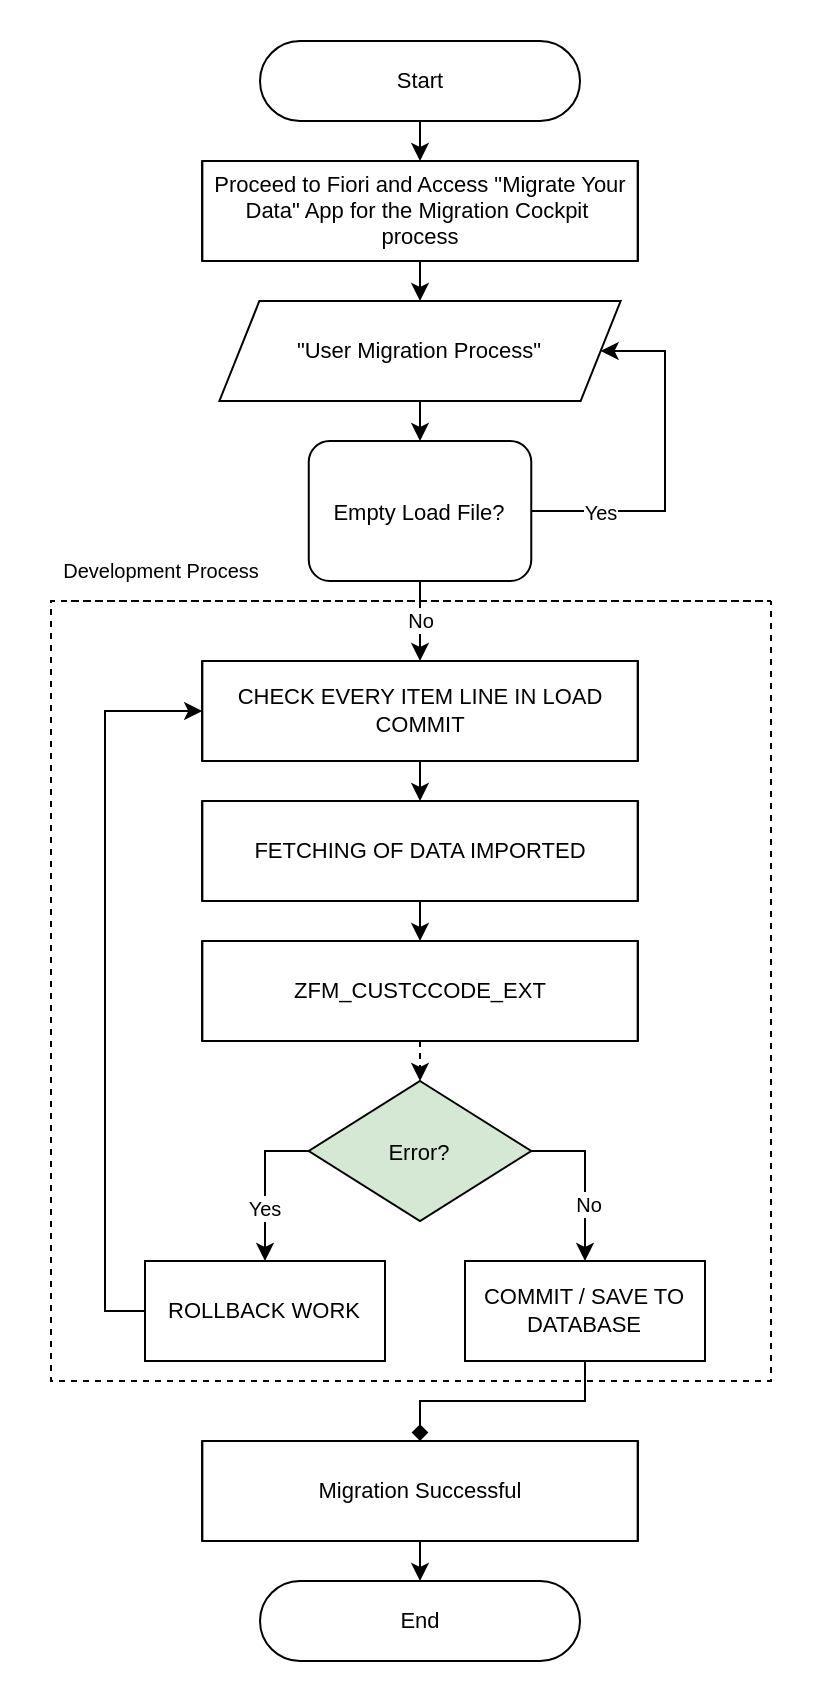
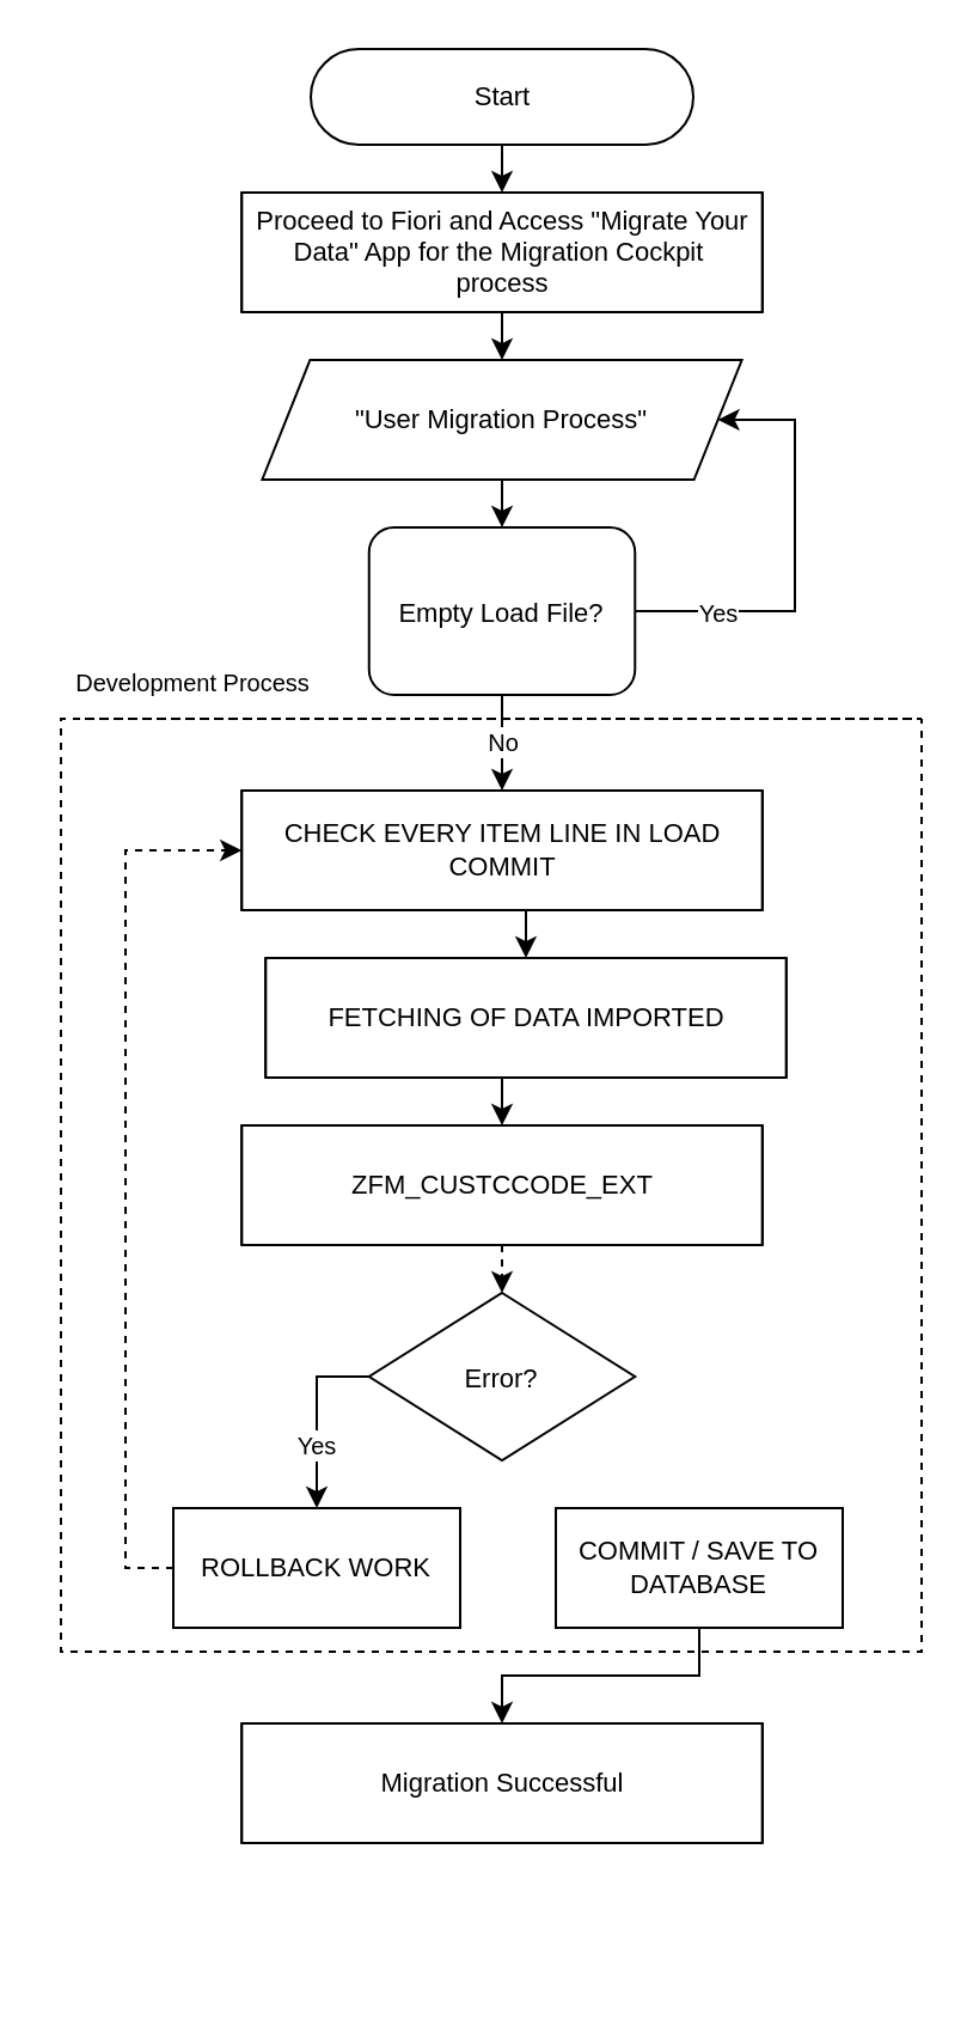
- <mxCell id="14" value="FETCHING OF DATA IMPORTED" style="shape=process;whiteSpace=wrap;html=1;backgroundOutline=1;fontSize=11;size=0;" parent="1" vertex="1"><mxGeometry x="100.6" y="400" width="217.81" height="50" as="geometry" /></mxCell>
+ <mxCell id="14" value="FETCHING OF DATA IMPORTED" style="shape=process;whiteSpace=wrap;html=1;backgroundOutline=1;fontSize=11;size=0;" parent="1" vertex="1"><mxGeometry x="110.6" y="400" width="217.81" height="50" as="geometry" /></mxCell>
- <mxCell id="22" style="edgeStyle=orthogonalEdgeStyle;rounded=0;orthogonalLoop=1;jettySize=auto;html=1;exitX=0;exitY=0.5;exitDx=0;exitDy=0;entryX=0;entryY=0.5;entryDx=0;entryDy=0;" parent="1" source="23" target="12" edge="1"><mxGeometry relative="1" as="geometry" /></mxCell>
+ <mxCell id="22" style="edgeStyle=orthogonalEdgeStyle;rounded=0;orthogonalLoop=1;jettySize=auto;html=1;exitX=0;exitY=0.5;exitDx=0;exitDy=0;entryX=0;entryY=0.5;entryDx=0;entryDy=0;dashed=1;" parent="1" source="23" target="12" edge="1"><mxGeometry relative="1" as="geometry" /></mxCell>
- <mxCell id="21" value="Error?" style="rhombus;whiteSpace=wrap;html=1;fontSize=11;spacingTop=2;fillColor=#d5e8d4;" parent="1" vertex="1"><mxGeometry x="153.88" y="540" width="111.25" height="70" as="geometry" /></mxCell>
+ <mxCell id="21" value="Error?" style="rhombus;whiteSpace=wrap;html=1;fontSize=11;spacingTop=2;" parent="1" vertex="1"><mxGeometry x="153.88" y="540" width="111.25" height="70" as="geometry" /></mxCell>
- <mxCell id="19" style="edgeStyle=orthogonalEdgeStyle;rounded=0;orthogonalLoop=1;jettySize=auto;html=1;exitX=1;exitY=0.5;exitDx=0;exitDy=0;entryX=0.5;entryY=0;entryDx=0;entryDy=0;" parent="1" source="21" target="25" edge="1"><mxGeometry relative="1" as="geometry" /></mxCell>
- <mxCell id="20" value="&lt;font style=&quot;font-size: 10px;&quot;&gt;No&lt;/font&gt;" style="edgeLabel;html=1;align=center;verticalAlign=middle;resizable=0;points=[];" parent="19" vertex="1" connectable="0"><mxGeometry x="0.292" y="1" relative="1" as="geometry"><mxPoint as="offset" /></mxGeometry></mxCell>
- <mxCell id="24" style="edgeStyle=orthogonalEdgeStyle;rounded=0;orthogonalLoop=1;jettySize=auto;html=1;exitX=0.5;exitY=1;exitDx=0;exitDy=0;entryX=0.5;entryY=0;entryDx=0;entryDy=0;endArrow=diamond;" parent="1" source="25" target="26" edge="1"><mxGeometry relative="1" as="geometry" /></mxCell>
+ <mxCell id="24" style="edgeStyle=orthogonalEdgeStyle;rounded=0;orthogonalLoop=1;jettySize=auto;html=1;exitX=0.5;exitY=1;exitDx=0;exitDy=0;entryX=0.5;entryY=0;entryDx=0;entryDy=0;" parent="1" source="25" target="26" edge="1"><mxGeometry relative="1" as="geometry" /></mxCell>
- <mxCell id="30" style="edgeStyle=orthogonalEdgeStyle;rounded=0;orthogonalLoop=1;jettySize=auto;html=1;exitX=0.5;exitY=1;exitDx=0;exitDy=0;entryX=0.5;entryY=0.5;entryDx=0;entryDy=-20;entryPerimeter=0;" parent="1" source="26" target="27" edge="1"><mxGeometry relative="1" as="geometry" /></mxCell>
- <mxCell id="27" value="End" style="html=1;dashed=0;whiteSpace=wrap;shape=mxgraph.dfd.start;fontSize=11;" parent="1" vertex="1"><mxGeometry x="129.5" y="790" width="160" height="40" as="geometry" /></mxCell>
